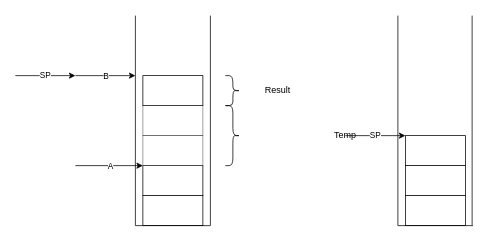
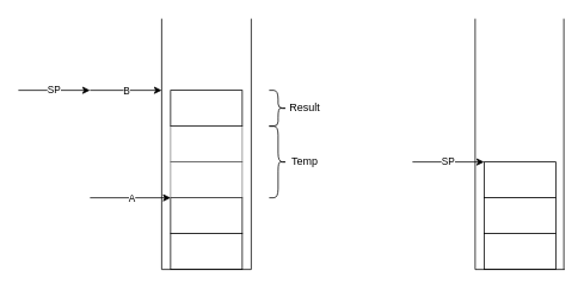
- <mxCell id="12" value="Result" style="text;html=1;strokeColor=none;fillColor=none;align=center;verticalAlign=middle;whiteSpace=wrap;rounded=0;" parent="1" vertex="1"><mxGeometry x="350" y="110" width="40" height="20" as="geometry" /></mxCell>
+ <mxCell id="12" value="Result" style="text;html=1;strokeColor=none;fillColor=none;align=center;verticalAlign=middle;whiteSpace=wrap;rounded=0;" parent="1" vertex="1"><mxGeometry x="320" y="110" width="40" height="20" as="geometry" /></mxCell>
- <mxCell id="10" value="Temp" style="text;html=1;strokeColor=none;fillColor=none;align=center;verticalAlign=middle;whiteSpace=wrap;rounded=0;" parent="1" vertex="1"><mxGeometry x="440" y="170" width="40" height="20" as="geometry" /></mxCell>
+ <mxCell id="10" value="Temp" style="text;html=1;strokeColor=none;fillColor=none;align=center;verticalAlign=middle;whiteSpace=wrap;rounded=0;" parent="1" vertex="1"><mxGeometry x="320" y="170" width="40" height="20" as="geometry" /></mxCell>
